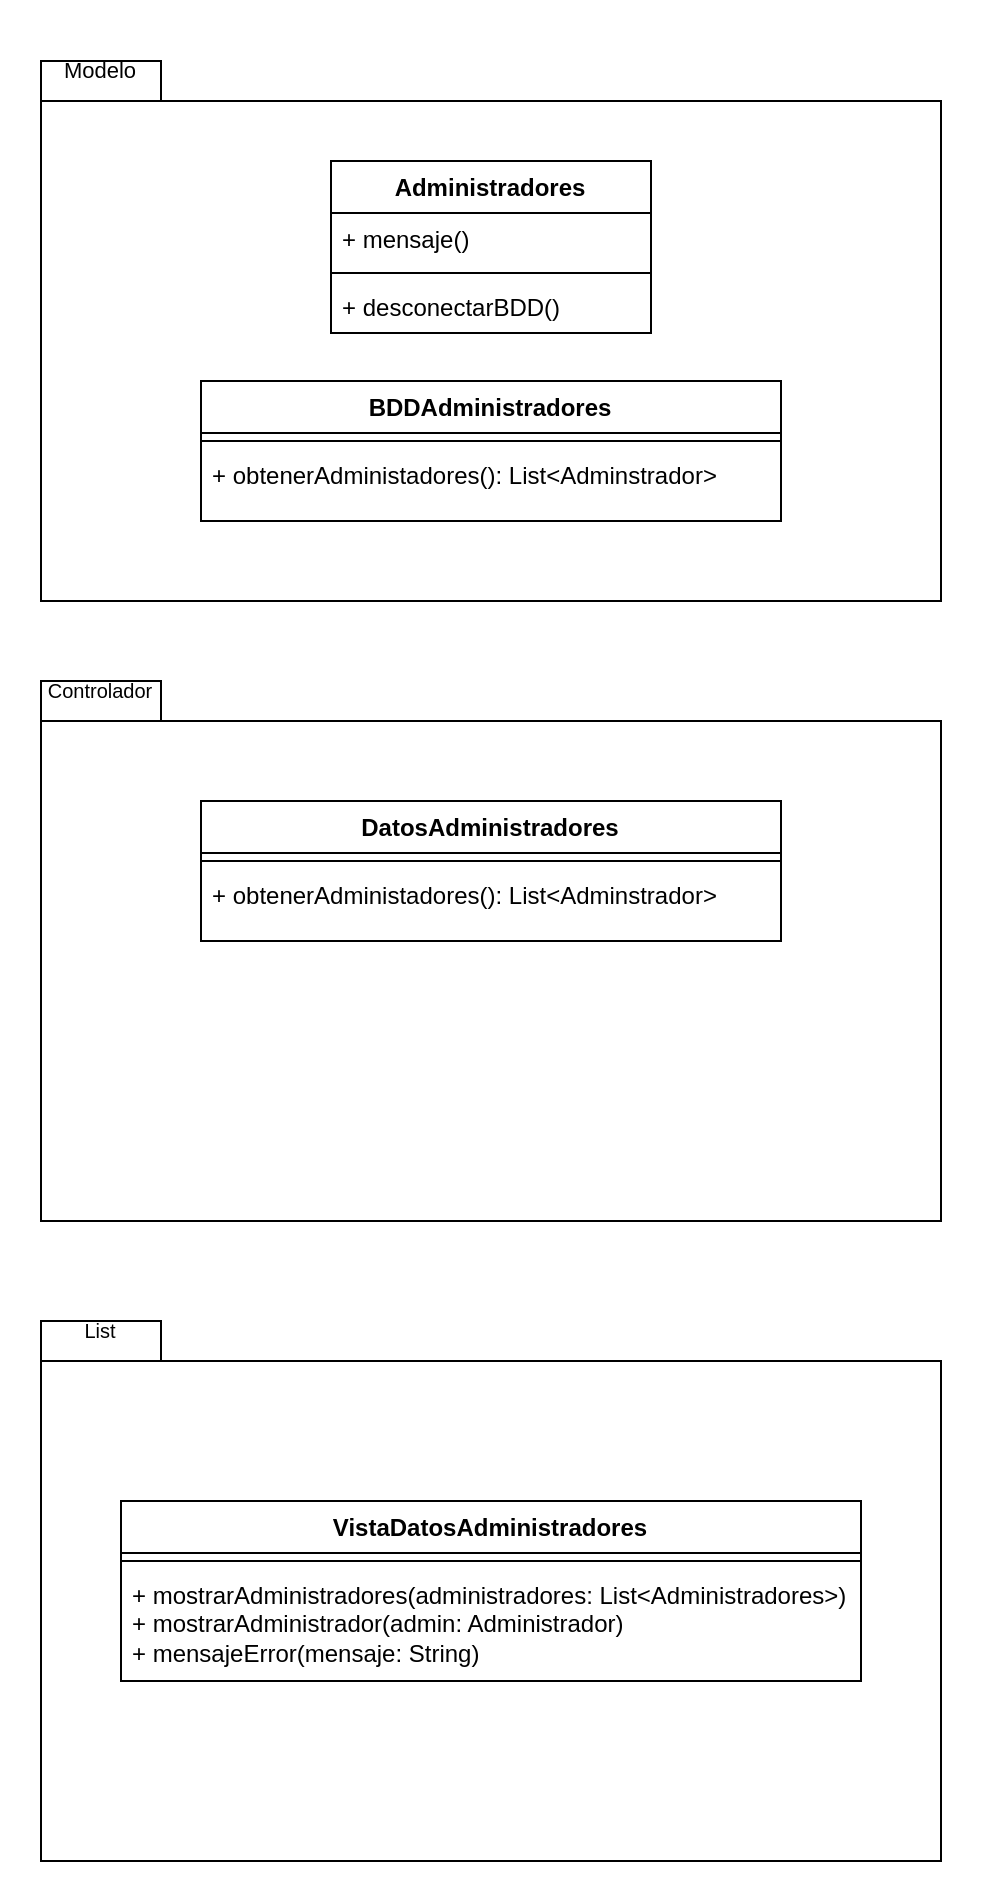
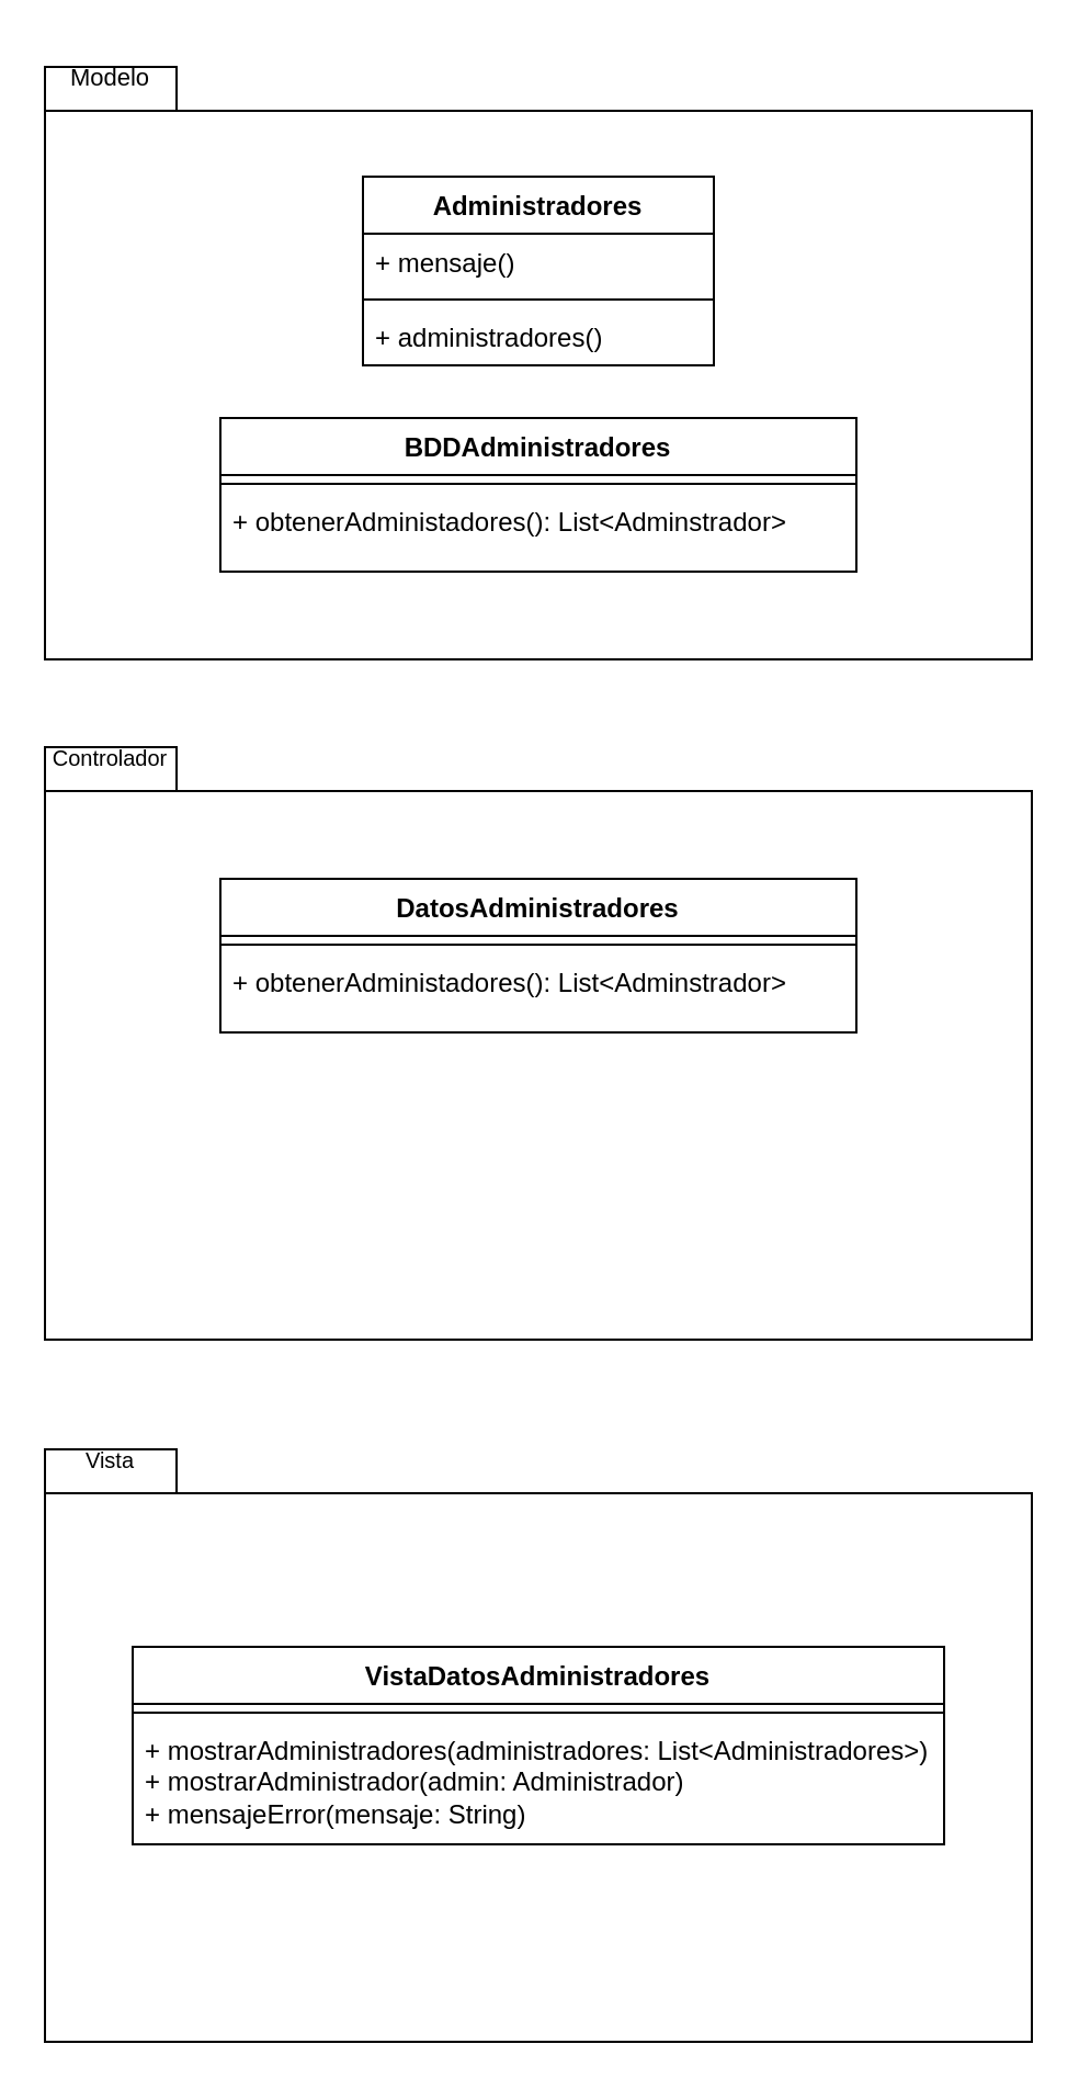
- <mxCell id="7" value="+ desconectarBDD()" style="text;strokeColor=none;fillColor=none;align=left;verticalAlign=top;spacingLeft=4;spacingRight=4;overflow=hidden;rotatable=0;points=[[0,0.5],[1,0.5]];portConstraint=eastwest;whiteSpace=wrap;html=1;" vertex="1" parent="4"><mxGeometry y="60" width="160" height="26" as="geometry" /></mxCell>
+ <mxCell id="7" value="+ administradores()" style="text;strokeColor=none;fillColor=none;align=left;verticalAlign=top;spacingLeft=4;spacingRight=4;overflow=hidden;rotatable=0;points=[[0,0.5],[1,0.5]];portConstraint=eastwest;whiteSpace=wrap;html=1;" vertex="1" parent="4"><mxGeometry y="60" width="160" height="26" as="geometry" /></mxCell>
- <mxCell id="17" value="&lt;font style=&quot;font-size: 10px;&quot;&gt;List&lt;/font&gt;" style="text;html=1;strokeColor=none;fillColor=none;align=center;verticalAlign=middle;whiteSpace=wrap;rounded=0;" vertex="1" parent="1"><mxGeometry x="20" y="650" width="60" height="30" as="geometry" /></mxCell>
+ <mxCell id="17" value="&lt;font style=&quot;font-size: 10px;&quot;&gt;Vista&lt;/font&gt;" style="text;html=1;strokeColor=none;fillColor=none;align=center;verticalAlign=middle;whiteSpace=wrap;rounded=0;" vertex="1" parent="1"><mxGeometry x="20" y="650" width="60" height="30" as="geometry" /></mxCell>
